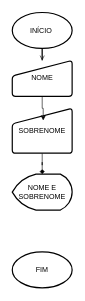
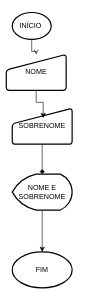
- <mxCell id="4" value="INÍCIO&amp;nbsp;" style="strokeWidth=2;html=1;shape=mxgraph.flowchart.start_1;whiteSpace=wrap;" vertex="1" parent="1"><mxGeometry x="20" y="20" width="100" height="60" as="geometry" /></mxCell>
+ <mxCell id="4" value="INÍCIO&amp;nbsp;" style="strokeWidth=2;html=1;shape=mxgraph.flowchart.start_1;whiteSpace=wrap;" vertex="1" parent="1"><mxGeometry x="20" y="20" width="65" height="45" as="geometry" /></mxCell>
- <mxCell id="5" value="NOME" style="html=1;strokeWidth=2;shape=manualInput;whiteSpace=wrap;rounded=1;size=26;arcSize=11;" vertex="1" parent="1"><mxGeometry x="20" y="100" width="100" height="60" as="geometry" /></mxCell>
+ <mxCell id="5" value="NOME" style="html=1;strokeWidth=2;shape=manualInput;whiteSpace=wrap;rounded=1;size=26;arcSize=11;" vertex="1" parent="1"><mxGeometry x="10" y="90" width="100" height="60" as="geometry" /></mxCell>
- <mxCell id="7" value="SOBRENOME" style="html=1;strokeWidth=2;shape=manualInput;whiteSpace=wrap;rounded=1;size=26;arcSize=11;" vertex="1" parent="1"><mxGeometry x="20" y="180" width="100" height="75" as="geometry" /></mxCell>
+ <mxCell id="7" value="SOBRENOME" style="html=1;strokeWidth=2;shape=manualInput;whiteSpace=wrap;rounded=1;size=26;arcSize=11;" vertex="1" parent="1"><mxGeometry x="20" y="180" width="100" height="60" as="geometry" /></mxCell>
+ <mxCell id="8" style="edgeStyle=orthogonalEdgeStyle;rounded=0;orthogonalLoop=1;jettySize=auto;html=1;exitX=0.5;exitY=1;exitDx=0;exitDy=0;exitPerimeter=0;" edge="1" parent="1" source="9" target="2"><mxGeometry relative="1" as="geometry" /></mxCell>
